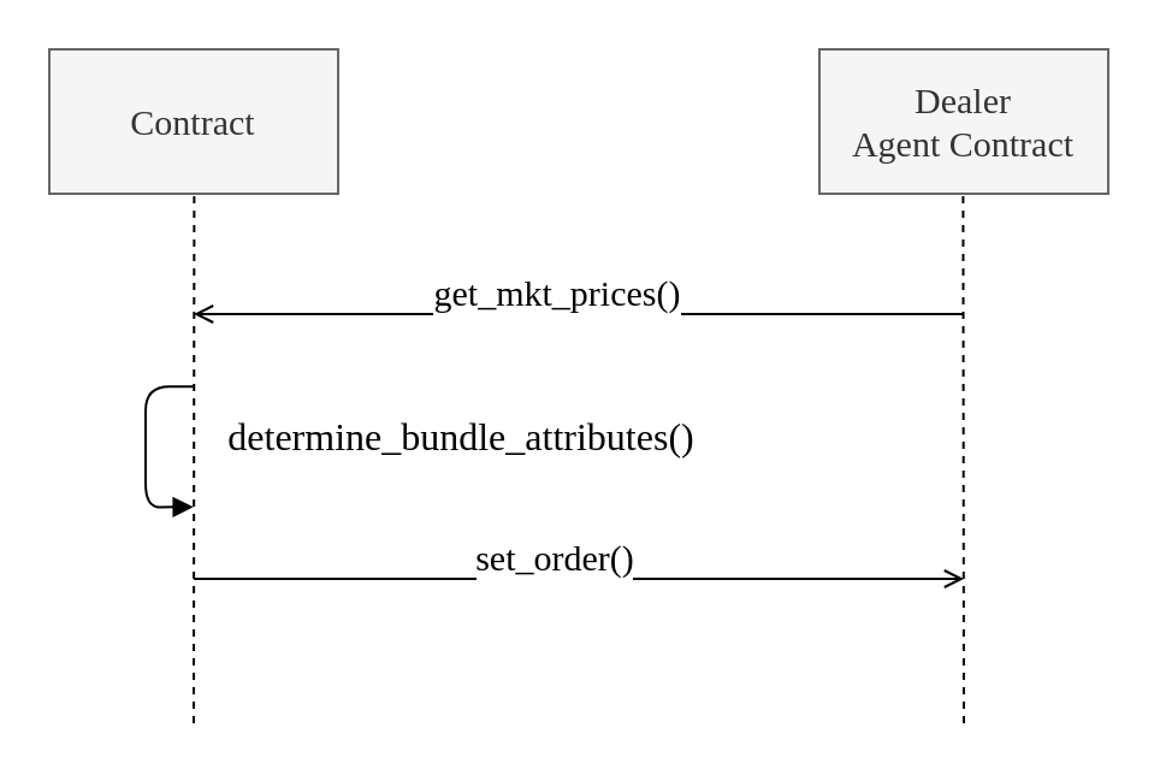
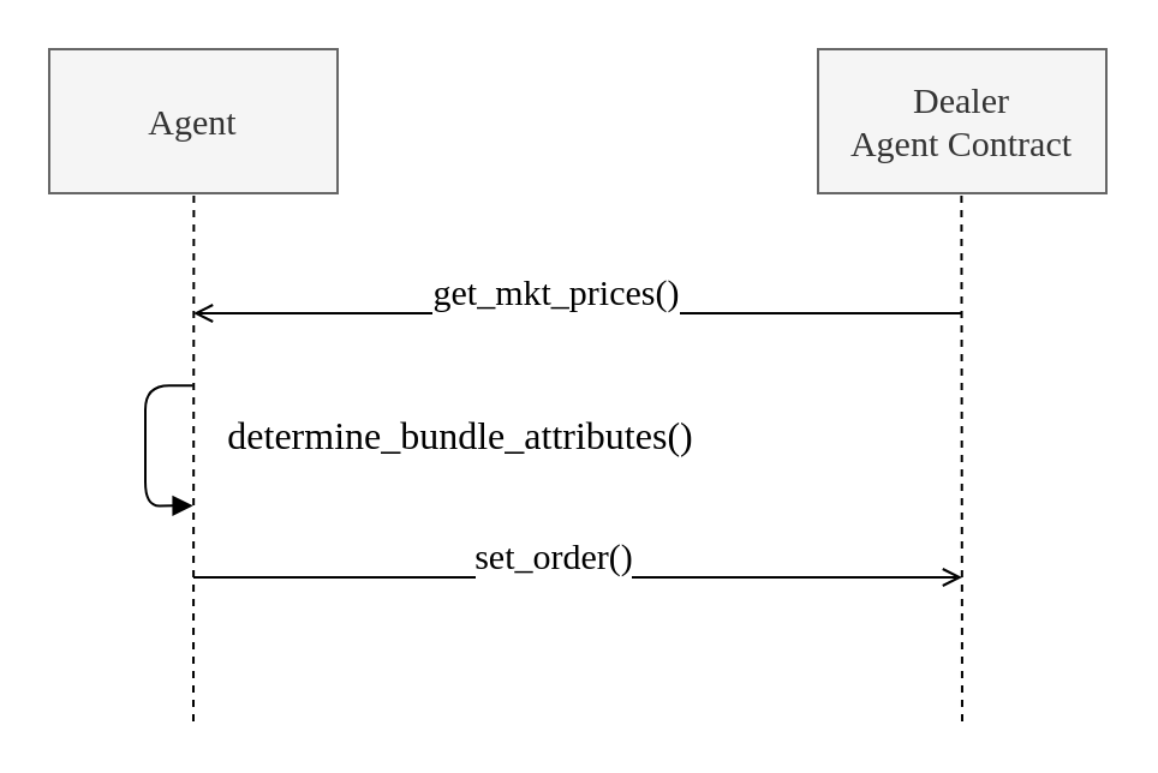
- <mxCell id="2" value="Contract" style="rounded=0;whiteSpace=wrap;html=1;fontSize=15;fillColor=#f5f5f5;strokeColor=#666666;fontColor=#333333;fontFamily=Lucida Console;" parent="1" vertex="1"><mxGeometry x="20" y="20" width="120" height="60" as="geometry" /></mxCell>
+ <mxCell id="2" value="Agent" style="rounded=0;whiteSpace=wrap;html=1;fontSize=15;fillColor=#f5f5f5;strokeColor=#666666;fontColor=#333333;fontFamily=Lucida Console;" parent="1" vertex="1"><mxGeometry x="20" y="20" width="120" height="60" as="geometry" /></mxCell>
